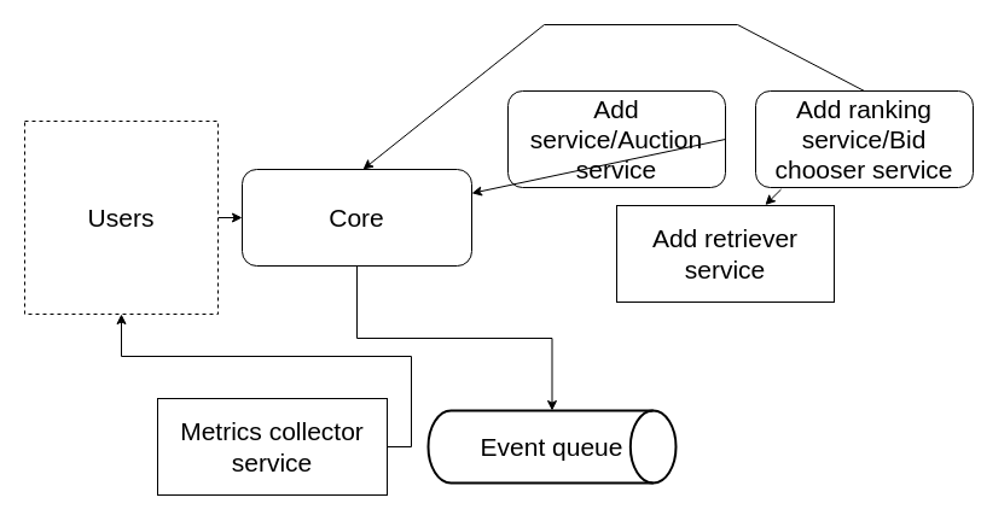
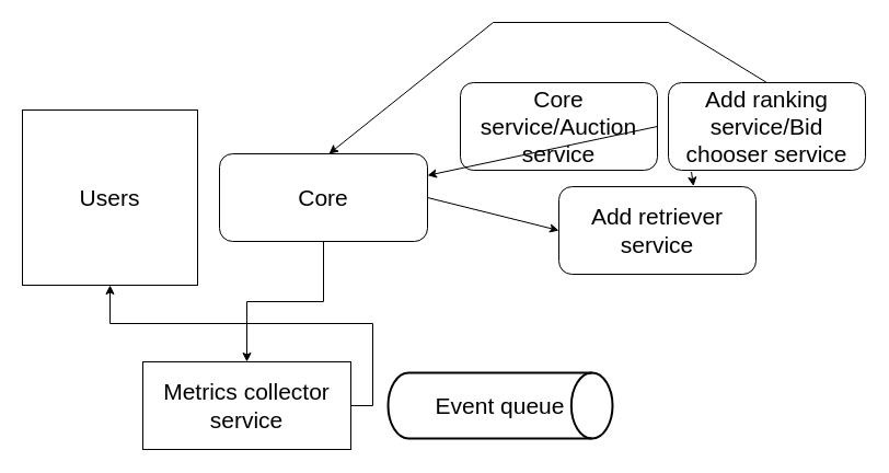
- <mxCell id="6" value="Add service/Auction service" style="rounded=1;whiteSpace=wrap;html=1;fontSize=21;fillColor=none;" vertex="1" parent="1"><mxGeometry x="420" y="75" width="180" height="80" as="geometry" /></mxCell>
+ <mxCell id="6" value="Core service/Auction service" style="rounded=1;whiteSpace=wrap;html=1;fontSize=21;fillColor=none;" vertex="1" parent="1"><mxGeometry x="420" y="75" width="180" height="80" as="geometry" /></mxCell>
- <mxCell id="7" value="Add ranking service/Bid chooser service" style="rounded=1;whiteSpace=wrap;html=1;fontSize=21;fillColor=none;" vertex="1" parent="1"><mxGeometry x="625" y="75" width="180" height="80" as="geometry" /></mxCell>
+ <mxCell id="7" value="Add ranking service/Bid chooser service" style="rounded=1;whiteSpace=wrap;html=1;fontSize=21;fillColor=none;" vertex="1" parent="1"><mxGeometry x="610" y="75" width="180" height="80" as="geometry" /></mxCell>
- <mxCell id="4" value="&lt;font style=&quot;font-size: 21px;&quot;&gt;Users&lt;/font&gt;" style="whiteSpace=wrap;html=1;aspect=fixed;dashed=1;" vertex="1" parent="1"><mxGeometry x="20" y="100" width="160" height="160" as="geometry" /></mxCell>
+ <mxCell id="4" value="&lt;font style=&quot;font-size: 21px;&quot;&gt;Users&lt;/font&gt;" style="whiteSpace=wrap;html=1;aspect=fixed;" vertex="1" parent="1"><mxGeometry x="20" y="100" width="160" height="160" as="geometry" /></mxCell>
- <mxCell id="2" style="edgeStyle=orthogonalEdgeStyle;rounded=0;orthogonalLoop=1;jettySize=auto;html=1;exitX=1;exitY=0.5;exitDx=0;exitDy=0;entryX=0;entryY=0.5;entryDx=0;entryDy=0;fontSize=21;" edge="1" parent="1" source="4" target="5"><mxGeometry relative="1" as="geometry" /></mxCell>
+ <mxCell id="9" value="" style="endArrow=classic;html=1;rounded=0;fontSize=21;exitX=1;exitY=0.5;exitDx=0;exitDy=0;entryX=0;entryY=0.5;entryDx=0;entryDy=0;" edge="1" parent="1" source="5" target="8"><mxGeometry width="50" height="50" relative="1" as="geometry"><mxPoint x="280" y="310" as="sourcePoint" /><mxPoint x="404" y="179.355" as="targetPoint" /></mxGeometry></mxCell>
- <mxCell id="8" value="Add retriever service" style="whiteSpace=wrap;html=1;fontSize=21;fillColor=none;rounded=0;" vertex="1" parent="1"><mxGeometry x="510" y="170" width="180" height="80" as="geometry" /></mxCell>
+ <mxCell id="8" value="Add retriever service" style="rounded=1;whiteSpace=wrap;html=1;fontSize=21;fillColor=none;" vertex="1" parent="1"><mxGeometry x="510" y="170" width="180" height="80" as="geometry" /></mxCell>
- <mxCell id="3" style="edgeStyle=orthogonalEdgeStyle;rounded=0;orthogonalLoop=1;jettySize=auto;html=1;exitX=0.5;exitY=1;exitDx=0;exitDy=0;fontSize=21;" edge="1" parent="1" source="5" target="14"><mxGeometry relative="1" as="geometry" /></mxCell>
+ <mxCell id="3" style="edgeStyle=orthogonalEdgeStyle;rounded=0;orthogonalLoop=1;jettySize=auto;html=1;exitX=0.5;exitY=1;exitDx=0;exitDy=0;fontSize=21;" edge="1" parent="1" source="5" target="13"><mxGeometry relative="1" as="geometry" /></mxCell>
